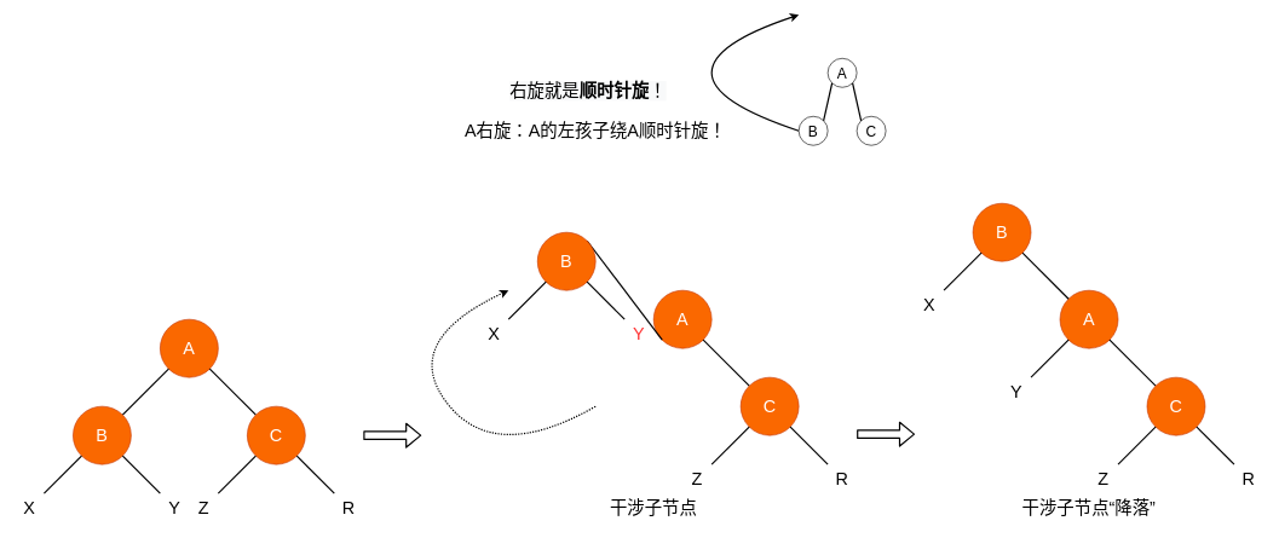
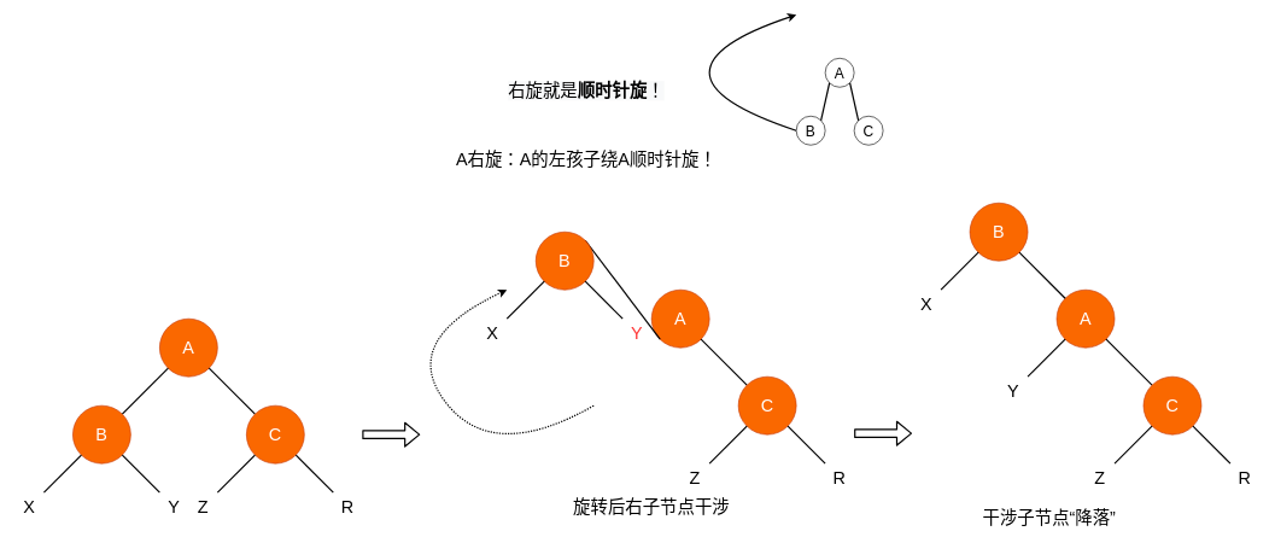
- <mxCell id="46" value="&lt;span style=&quot;font-size: 24px&quot;&gt;A右旋：A的左孩子绕A顺时针旋！&lt;/span&gt;" style="text;html=1;strokeColor=none;fillColor=none;align=center;verticalAlign=middle;whiteSpace=wrap;rounded=0;" parent="1" vertex="1"><mxGeometry x="620" y="160" width="400" height="40" as="geometry" /></mxCell>
+ <mxCell id="46" value="&lt;span style=&quot;font-size: 24px&quot;&gt;A右旋：A的左孩子绕A顺时针旋！&lt;/span&gt;" style="text;html=1;strokeColor=none;fillColor=none;align=center;verticalAlign=middle;whiteSpace=wrap;rounded=0;" parent="1" vertex="1"><mxGeometry x="610" y="200" width="400" height="40" as="geometry" /></mxCell>
- <mxCell id="28" value="&lt;span style=&quot;font-size: 24px&quot;&gt;干涉子节点&lt;/span&gt;" style="text;html=1;strokeColor=none;fillColor=none;align=center;verticalAlign=middle;whiteSpace=wrap;rounded=0;" parent="1" vertex="1"><mxGeometry x="780" y="680" width="240" height="40" as="geometry" /></mxCell>
+ <mxCell id="28" value="&lt;span style=&quot;font-size: 24px&quot;&gt;旋转后右子节点干涉&lt;/span&gt;" style="text;html=1;strokeColor=none;fillColor=none;align=center;verticalAlign=middle;whiteSpace=wrap;rounded=0;" parent="1" vertex="1"><mxGeometry x="780" y="680" width="240" height="40" as="geometry" /></mxCell>
- <mxCell id="29" value="&lt;span style=&quot;font-size: 24px&quot;&gt;干涉子节点“降落”&lt;/span&gt;" style="text;html=1;strokeColor=none;fillColor=none;align=center;verticalAlign=middle;whiteSpace=wrap;rounded=0;" parent="1" vertex="1"><mxGeometry x="1380" y="680" width="240" height="40" as="geometry" /></mxCell>
+ <mxCell id="29" value="&lt;span style=&quot;font-size: 24px&quot;&gt;干涉子节点“降落”&lt;/span&gt;" style="text;html=1;strokeColor=none;fillColor=none;align=center;verticalAlign=middle;whiteSpace=wrap;rounded=0;" parent="1" vertex="1"><mxGeometry x="1330" y="695" width="240" height="40" as="geometry" /></mxCell>
